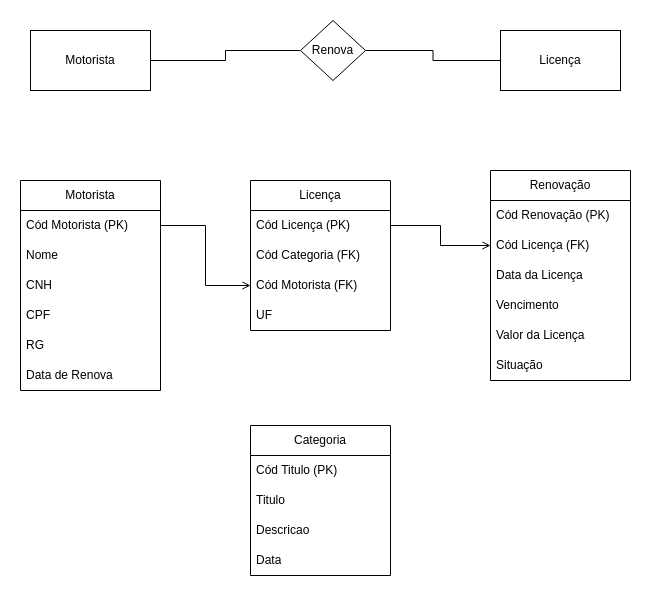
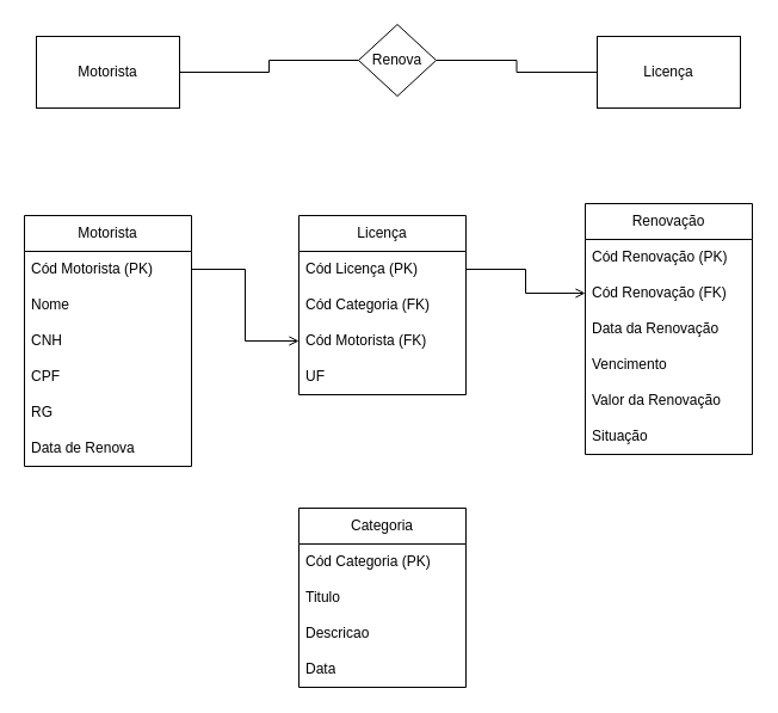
- <mxCell id="21" value="Cód Licença (FK)" style="text;strokeColor=none;fillColor=none;align=left;verticalAlign=middle;spacingLeft=4;spacingRight=4;overflow=hidden;points=[[0,0.5],[1,0.5]];portConstraint=eastwest;rotatable=0;whiteSpace=wrap;html=1;" vertex="1" parent="19"><mxGeometry y="60" width="140" height="30" as="geometry" /></mxCell>
+ <mxCell id="21" value="Cód Renovação (FK)" style="text;strokeColor=none;fillColor=none;align=left;verticalAlign=middle;spacingLeft=4;spacingRight=4;overflow=hidden;points=[[0,0.5],[1,0.5]];portConstraint=eastwest;rotatable=0;whiteSpace=wrap;html=1;" vertex="1" parent="19"><mxGeometry y="60" width="140" height="30" as="geometry" /></mxCell>
- <mxCell id="22" value="Data da Licença" style="text;strokeColor=none;fillColor=none;align=left;verticalAlign=middle;spacingLeft=4;spacingRight=4;overflow=hidden;points=[[0,0.5],[1,0.5]];portConstraint=eastwest;rotatable=0;whiteSpace=wrap;html=1;" vertex="1" parent="19"><mxGeometry y="90" width="140" height="30" as="geometry" /></mxCell>
+ <mxCell id="22" value="Data da Renovação" style="text;strokeColor=none;fillColor=none;align=left;verticalAlign=middle;spacingLeft=4;spacingRight=4;overflow=hidden;points=[[0,0.5],[1,0.5]];portConstraint=eastwest;rotatable=0;whiteSpace=wrap;html=1;" vertex="1" parent="19"><mxGeometry y="90" width="140" height="30" as="geometry" /></mxCell>
- <mxCell id="24" value="Valor da Licença" style="text;strokeColor=none;fillColor=none;align=left;verticalAlign=middle;spacingLeft=4;spacingRight=4;overflow=hidden;points=[[0,0.5],[1,0.5]];portConstraint=eastwest;rotatable=0;whiteSpace=wrap;html=1;" vertex="1" parent="19"><mxGeometry y="150" width="140" height="30" as="geometry" /></mxCell>
+ <mxCell id="24" value="Valor da Renovação" style="text;strokeColor=none;fillColor=none;align=left;verticalAlign=middle;spacingLeft=4;spacingRight=4;overflow=hidden;points=[[0,0.5],[1,0.5]];portConstraint=eastwest;rotatable=0;whiteSpace=wrap;html=1;" vertex="1" parent="19"><mxGeometry y="150" width="140" height="30" as="geometry" /></mxCell>
- <mxCell id="29" value="Cód Titulo (PK)" style="text;strokeColor=none;fillColor=none;align=left;verticalAlign=middle;spacingLeft=4;spacingRight=4;overflow=hidden;points=[[0,0.5],[1,0.5]];portConstraint=eastwest;rotatable=0;whiteSpace=wrap;html=1;" vertex="1" parent="28"><mxGeometry y="30" width="140" height="30" as="geometry" /></mxCell>
+ <mxCell id="29" value="Cód Categoria (PK)" style="text;strokeColor=none;fillColor=none;align=left;verticalAlign=middle;spacingLeft=4;spacingRight=4;overflow=hidden;points=[[0,0.5],[1,0.5]];portConstraint=eastwest;rotatable=0;whiteSpace=wrap;html=1;" vertex="1" parent="28"><mxGeometry y="30" width="140" height="30" as="geometry" /></mxCell>
